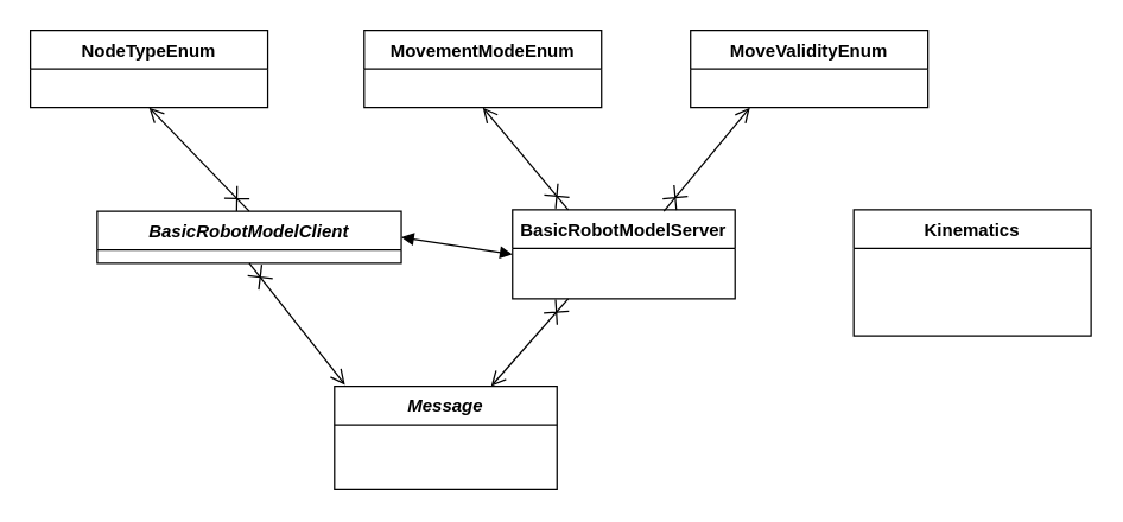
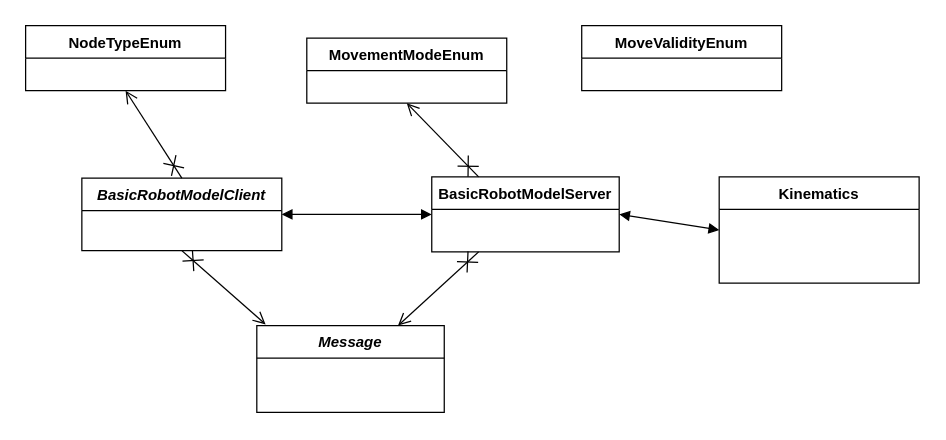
- <mxCell id="5" value="MovementModeEnum" style="swimlane;fontStyle=1;align=center;verticalAlign=top;childLayout=stackLayout;horizontal=1;startSize=26;horizontalStack=0;resizeParent=1;resizeParentMax=0;resizeLast=0;collapsible=1;marginBottom=0;strokeColor=#000000;" vertex="1" parent="1"><mxGeometry x="245" y="20" width="160" height="52" as="geometry" /></mxCell>
+ <mxCell id="5" value="MovementModeEnum" style="swimlane;fontStyle=1;align=center;verticalAlign=top;childLayout=stackLayout;horizontal=1;startSize=26;horizontalStack=0;resizeParent=1;resizeParentMax=0;resizeLast=0;collapsible=1;marginBottom=0;strokeColor=#000000;" vertex="1" parent="1"><mxGeometry x="245" y="30" width="160" height="52" as="geometry" /></mxCell>
- <mxCell id="15" value="" style="endArrow=open;startArrow=cross;endFill=0;startFill=0;endSize=8;startSize=10;html=1;exitX=0.68;exitY=0.017;exitDx=0;exitDy=0;entryX=0.25;entryY=1;entryDx=0;entryDy=0;exitPerimeter=0;" edge="1" parent="1" source="3" target="7"><mxGeometry width="160" relative="1" as="geometry"><mxPoint x="195" y="152" as="sourcePoint" /><mxPoint x="295" y="82" as="targetPoint" /><Array as="points" /></mxGeometry></mxCell>
- <mxCell id="2" value="BasicRobotModelClient" style="swimlane;fontStyle=3;align=center;verticalAlign=top;childLayout=stackLayout;horizontal=1;startSize=26;horizontalStack=0;resizeParent=1;resizeLast=0;collapsible=1;marginBottom=0;rounded=0;shadow=0;strokeWidth=1;" parent="1" vertex="1"><mxGeometry x="65" y="142" width="205" height="35" as="geometry"><mxRectangle x="230" y="140" width="160" height="26" as="alternateBounds" /></mxGeometry></mxCell>
+ <mxCell id="2" value="BasicRobotModelClient" style="swimlane;fontStyle=3;align=center;verticalAlign=top;childLayout=stackLayout;horizontal=1;startSize=26;horizontalStack=0;resizeParent=1;resizeLast=0;collapsible=1;marginBottom=0;rounded=0;shadow=0;strokeWidth=1;" parent="1" vertex="1"><mxGeometry x="65" y="142" width="160" height="58" as="geometry"><mxRectangle x="230" y="140" width="160" height="26" as="alternateBounds" /></mxGeometry></mxCell>
+ <mxCell id="12" value="" style="endArrow=block;startArrow=block;endFill=1;startFill=1;html=1;exitX=1;exitY=0.5;exitDx=0;exitDy=0;entryX=0;entryY=0.5;entryDx=0;entryDy=0;" edge="1" parent="1" source="3" target="8"><mxGeometry width="160" relative="1" as="geometry"><mxPoint x="465" y="230" as="sourcePoint" /><mxPoint x="625" y="230" as="targetPoint" /></mxGeometry></mxCell>
- <mxCell id="4" value="Message" style="swimlane;fontStyle=3;align=center;verticalAlign=top;childLayout=stackLayout;horizontal=1;startSize=26;horizontalStack=0;resizeParent=1;resizeLast=0;collapsible=1;marginBottom=0;rounded=0;shadow=0;strokeWidth=1;" vertex="1" parent="1"><mxGeometry x="225" y="260" width="150" height="69.5" as="geometry"><mxRectangle x="230" y="140" width="160" height="26" as="alternateBounds" /></mxGeometry></mxCell>
+ <mxCell id="4" value="Message" style="swimlane;fontStyle=3;align=center;verticalAlign=top;childLayout=stackLayout;horizontal=1;startSize=26;horizontalStack=0;resizeParent=1;resizeLast=0;collapsible=1;marginBottom=0;rounded=0;shadow=0;strokeWidth=1;" vertex="1" parent="1"><mxGeometry x="205" y="260" width="150" height="69.5" as="geometry"><mxRectangle x="230" y="140" width="160" height="26" as="alternateBounds" /></mxGeometry></mxCell>
